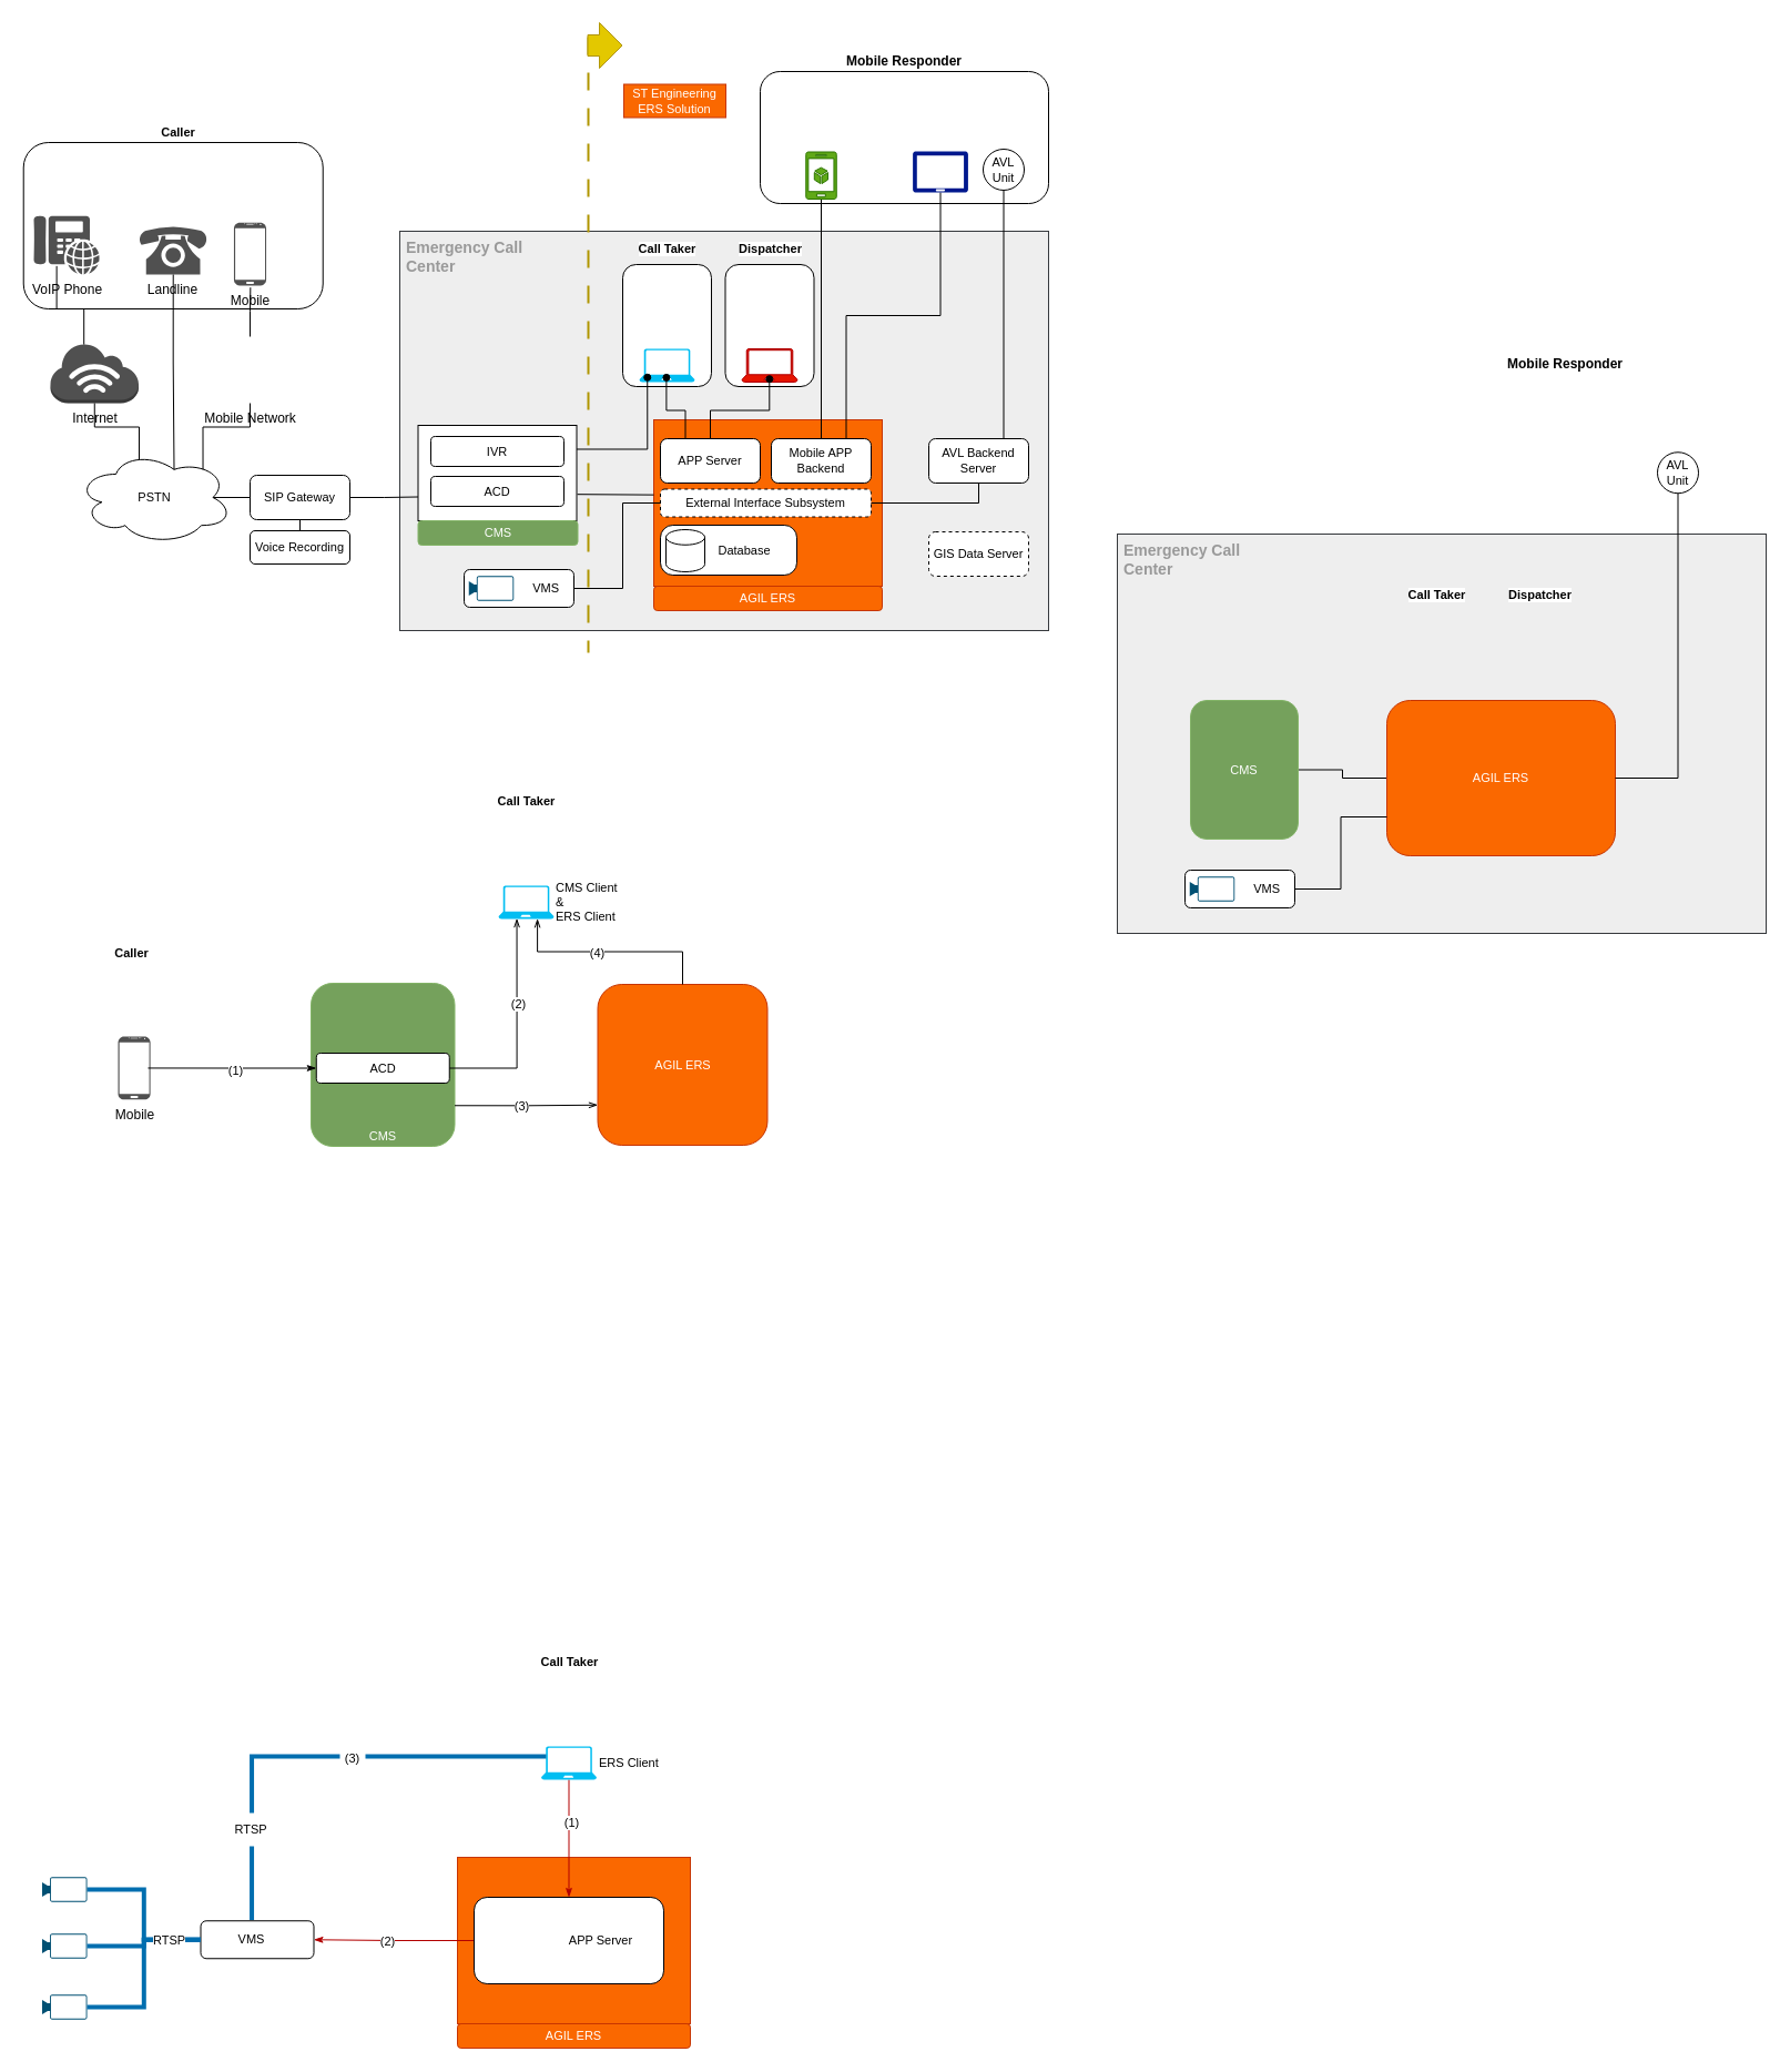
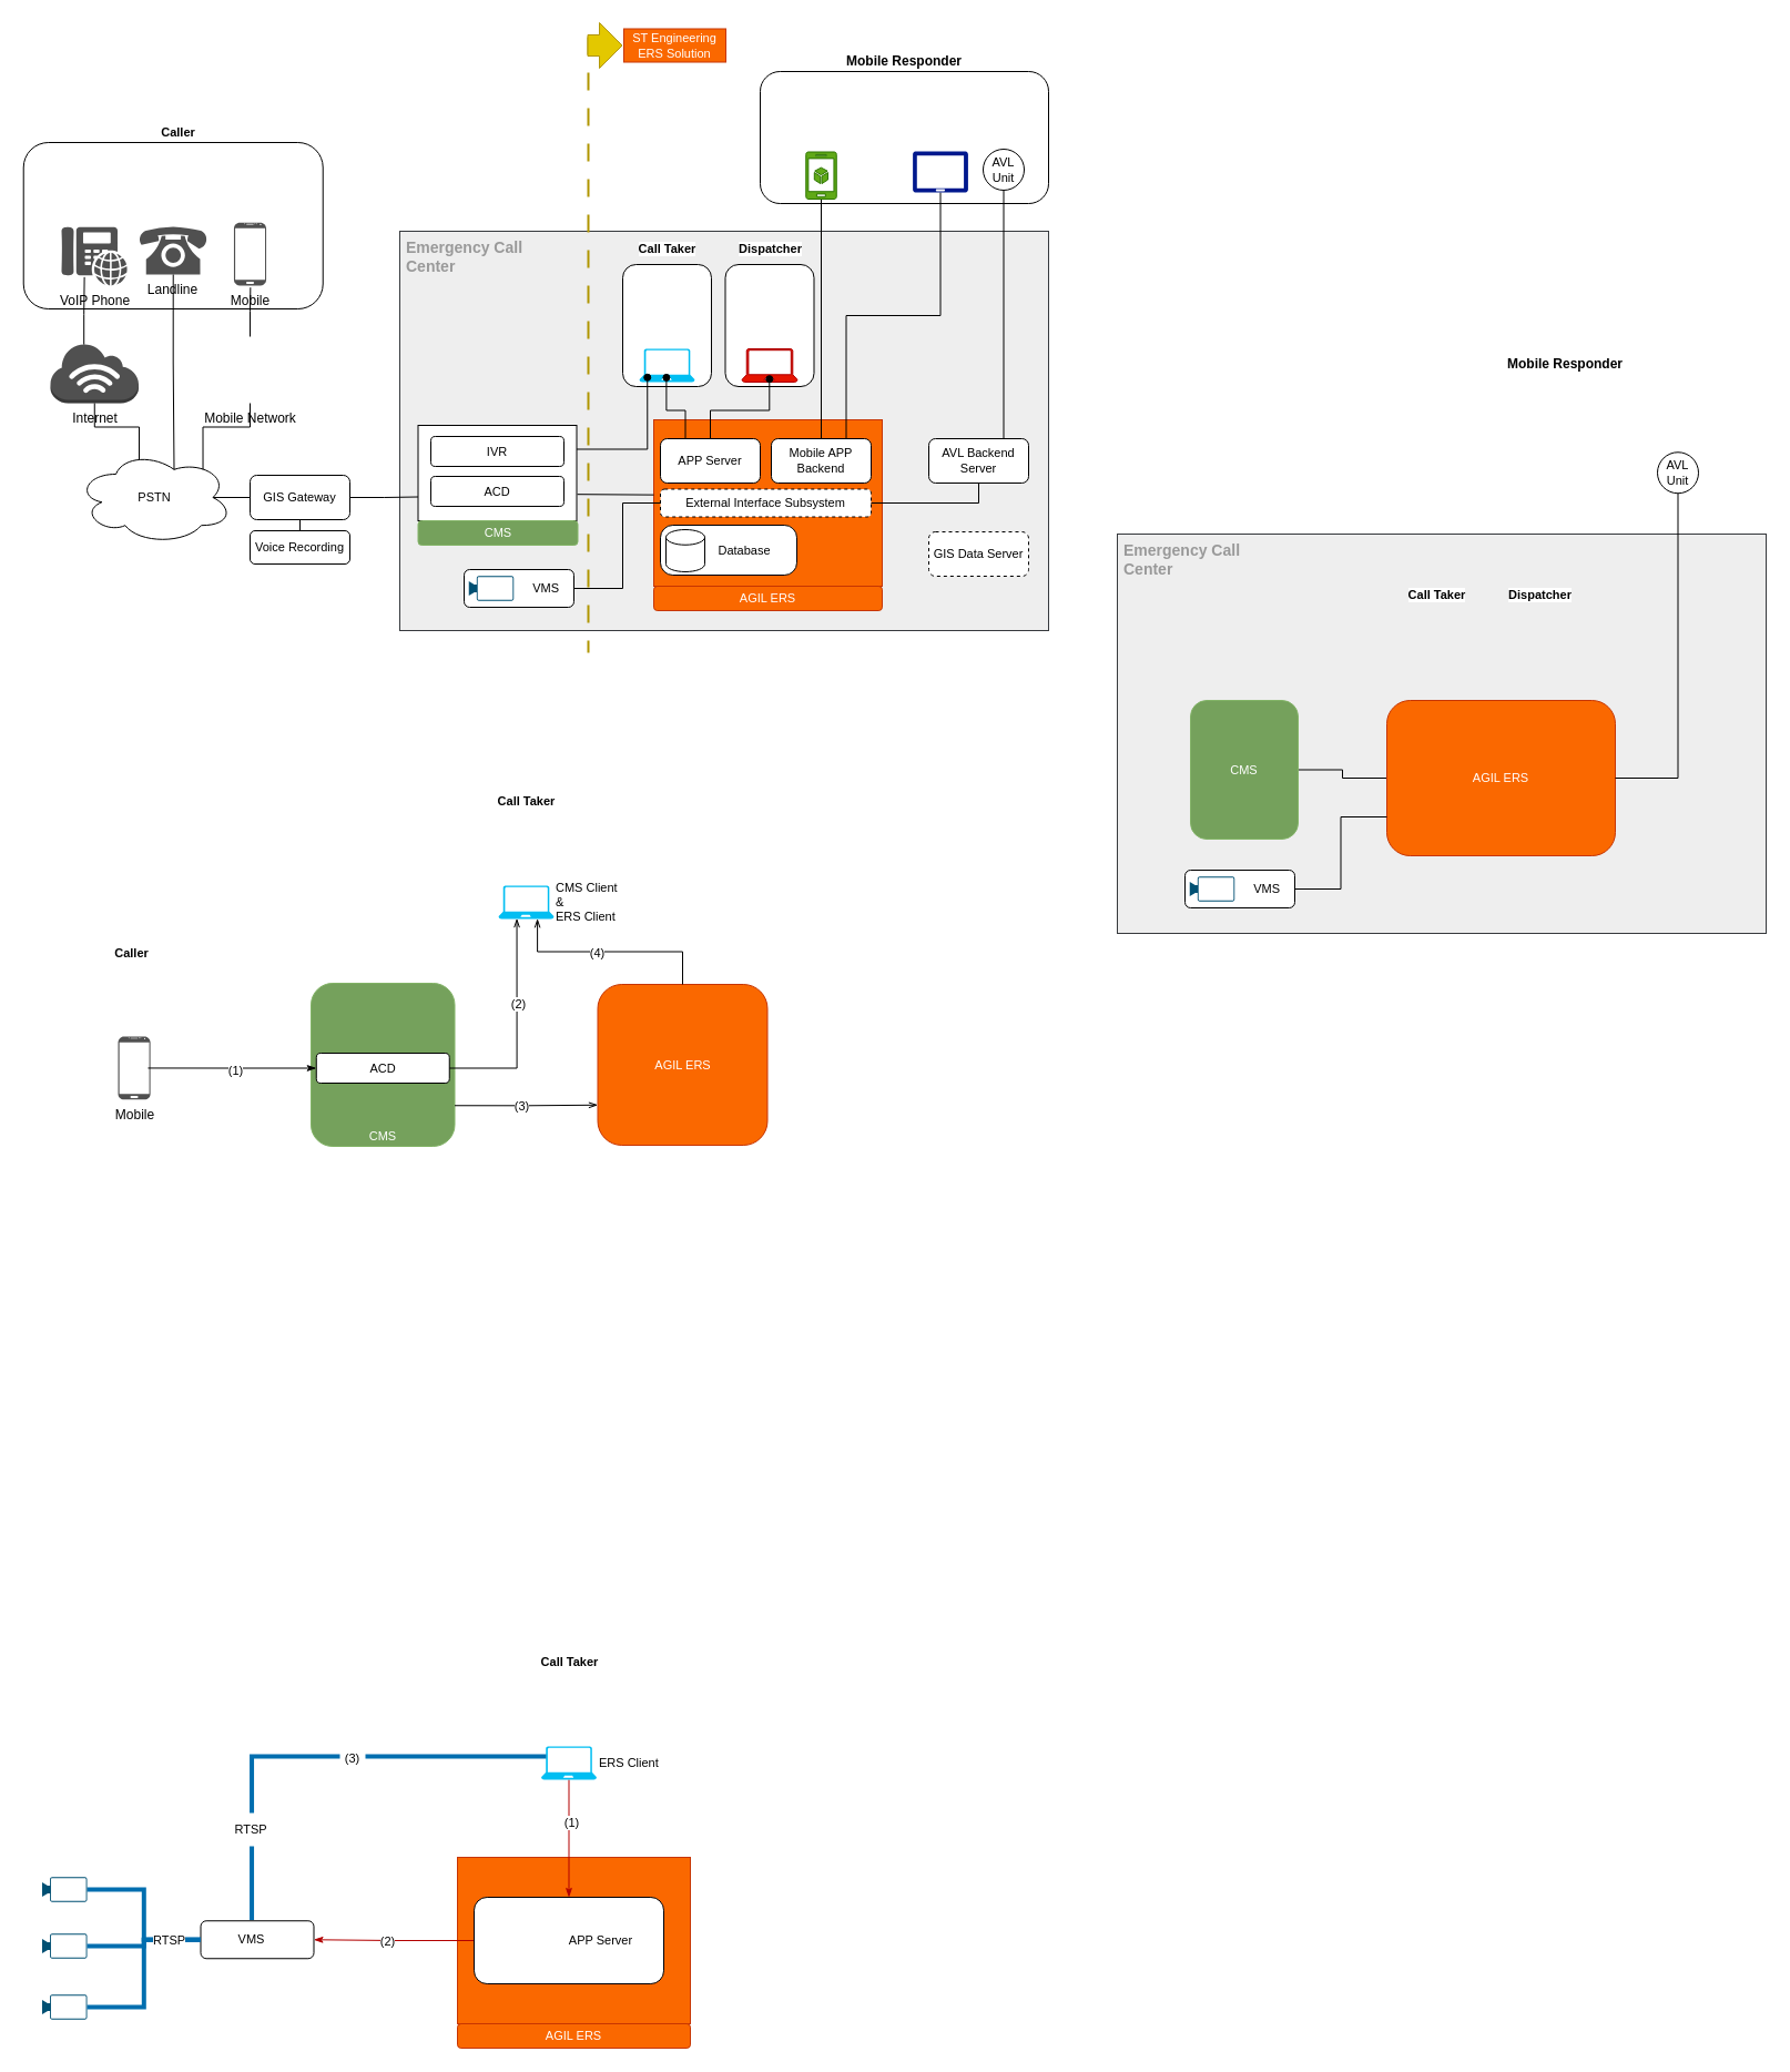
- <mxCell id="83" value="ST Engineering ERS Solution" style="text;html=1;strokeColor=#C73500;fillColor=#fa6800;align=center;verticalAlign=middle;whiteSpace=wrap;rounded=0;fontSize=11;fontFamily=Helvetica;fontColor=#FFFFFF;" vertex="1" parent="1"><mxGeometry x="562" y="75.5" width="92" height="30" as="geometry" /></mxCell>
+ <mxCell id="83" value="ST Engineering ERS Solution" style="text;html=1;strokeColor=#C73500;fillColor=#fa6800;align=center;verticalAlign=middle;whiteSpace=wrap;rounded=0;fontSize=11;fontFamily=Helvetica;fontColor=#FFFFFF;" vertex="1" parent="1"><mxGeometry x="562" y="25.5" width="92" height="30" as="geometry" /></mxCell>
- <mxCell id="10" value="VoIP Phone" style="sketch=0;pointerEvents=1;shadow=0;dashed=0;html=1;strokeColor=none;fillColor=#505050;labelPosition=center;verticalLabelPosition=bottom;verticalAlign=top;outlineConnect=0;align=center;shape=mxgraph.office.devices.phone_voip;flipH=0;" vertex="1" parent="1"><mxGeometry x="30" y="194.005" width="59.24" height="53" as="geometry" /></mxCell>
+ <mxCell id="10" value="VoIP Phone" style="sketch=0;pointerEvents=1;shadow=0;dashed=0;html=1;strokeColor=none;fillColor=#505050;labelPosition=center;verticalLabelPosition=bottom;verticalAlign=top;outlineConnect=0;align=center;shape=mxgraph.office.devices.phone_voip;flipH=0;" vertex="1" parent="1"><mxGeometry x="55" y="204.005" width="59.24" height="53" as="geometry" /></mxCell>
- <mxCell id="23" value="SIP Gateway" style="rounded=1;whiteSpace=wrap;html=1;fontFamily=Helvetica;fontSize=11;fontColor=default;" vertex="1" parent="1"><mxGeometry x="225" y="428" width="90" height="40" as="geometry" /></mxCell>
+ <mxCell id="23" value="GIS Gateway" style="rounded=1;whiteSpace=wrap;html=1;fontFamily=Helvetica;fontSize=11;fontColor=default;" vertex="1" parent="1"><mxGeometry x="225" y="428" width="90" height="40" as="geometry" /></mxCell>
